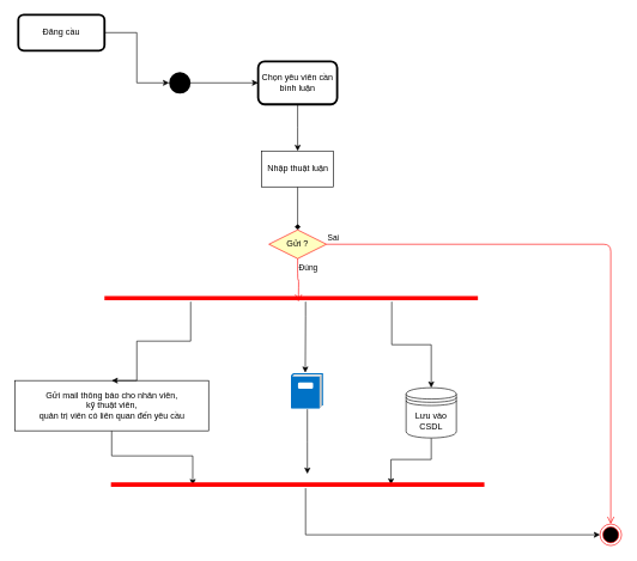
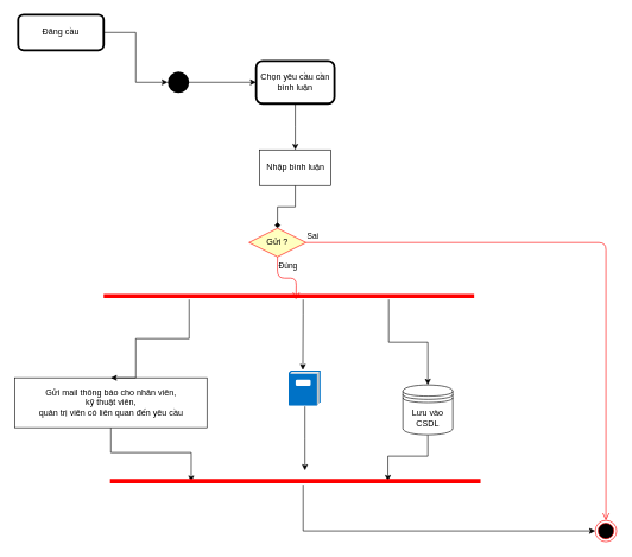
- <mxCell id="8" value="Chọn yêu viên cần bình luận" style="shape=ext;rounded=1;html=1;whiteSpace=wrap;strokeWidth=3;" parent="1" vertex="1"><mxGeometry x="359" y="85" width="110" height="60" as="geometry" /></mxCell>
+ <mxCell id="8" value="Chọn yêu cầu cần bình luận" style="shape=ext;rounded=1;html=1;whiteSpace=wrap;strokeWidth=3;" parent="1" vertex="1"><mxGeometry x="359" y="85" width="110" height="60" as="geometry" /></mxCell>
- <mxCell id="10" value="Nhập thuật luận" style="html=1;dashed=0;whitespace=wrap;" parent="1" vertex="1"><mxGeometry x="364" y="210" width="100" height="50" as="geometry" /></mxCell>
+ <mxCell id="10" value="Nhập bình luận" style="html=1;dashed=0;whitespace=wrap;" parent="1" vertex="1"><mxGeometry x="364" y="210" width="100" height="50" as="geometry" /></mxCell>
- <mxCell id="11" value="Gửi ?" style="rhombus;whiteSpace=wrap;html=1;fillColor=#ffffc0;strokeColor=#ff0000;" parent="1" vertex="1"><mxGeometry x="374" y="320" width="80" height="40" as="geometry" /></mxCell>
+ <mxCell id="11" value="Gửi ?" style="rhombus;whiteSpace=wrap;html=1;fillColor=#ffffc0;strokeColor=#ff0000;" parent="1" vertex="1"><mxGeometry x="349" y="320" width="80" height="40" as="geometry" /></mxCell>
